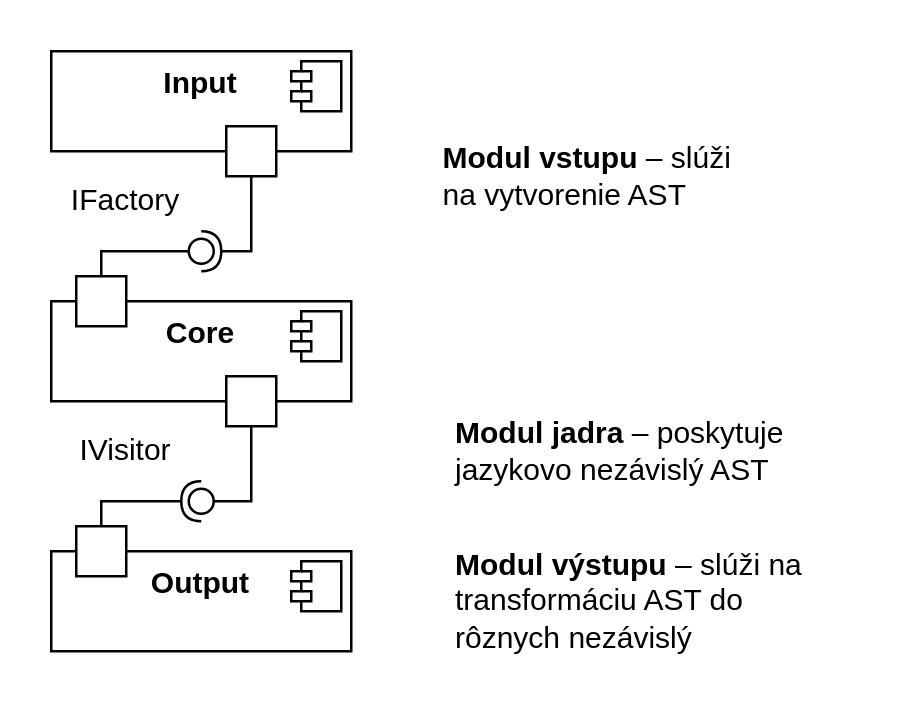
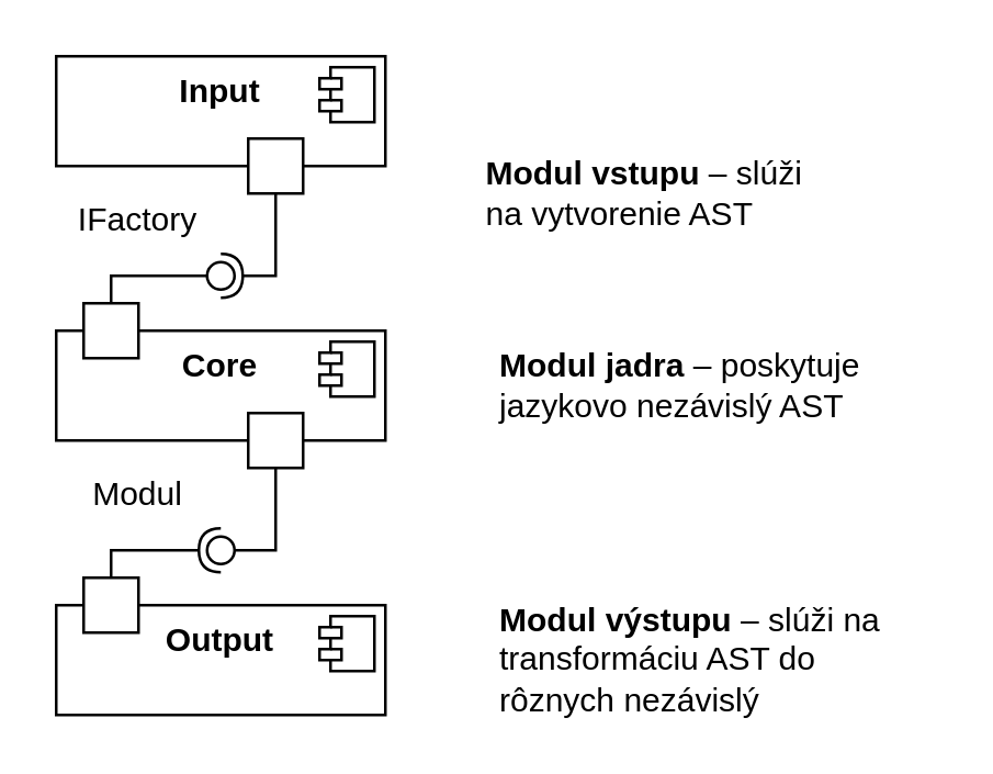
- <mxCell id="18" value="IVisitor" style="text;html=1;align=center;verticalAlign=middle;whiteSpace=wrap;rounded=0;" parent="1" vertex="1"><mxGeometry x="20" y="170" width="60" height="20" as="geometry" /></mxCell>
+ <mxCell id="18" value="Modul" style="text;html=1;align=center;verticalAlign=middle;whiteSpace=wrap;rounded=0;" parent="1" vertex="1"><mxGeometry x="20" y="170" width="60" height="20" as="geometry" /></mxCell>
- <mxCell id="21" value="&lt;b&gt;Modul jadra &lt;/b&gt;– poskytuje jazykovo nezávislý AST" style="text;html=1;align=left;verticalAlign=middle;whiteSpace=wrap;rounded=0;" parent="1" vertex="1"><mxGeometry x="180" y="160" width="160" height="40" as="geometry" /></mxCell>
+ <mxCell id="21" value="&lt;b&gt;Modul jadra &lt;/b&gt;– poskytuje jazykovo nezávislý AST" style="text;html=1;align=left;verticalAlign=middle;whiteSpace=wrap;rounded=0;" parent="1" vertex="1"><mxGeometry x="180" y="120" width="160" height="40" as="geometry" /></mxCell>
